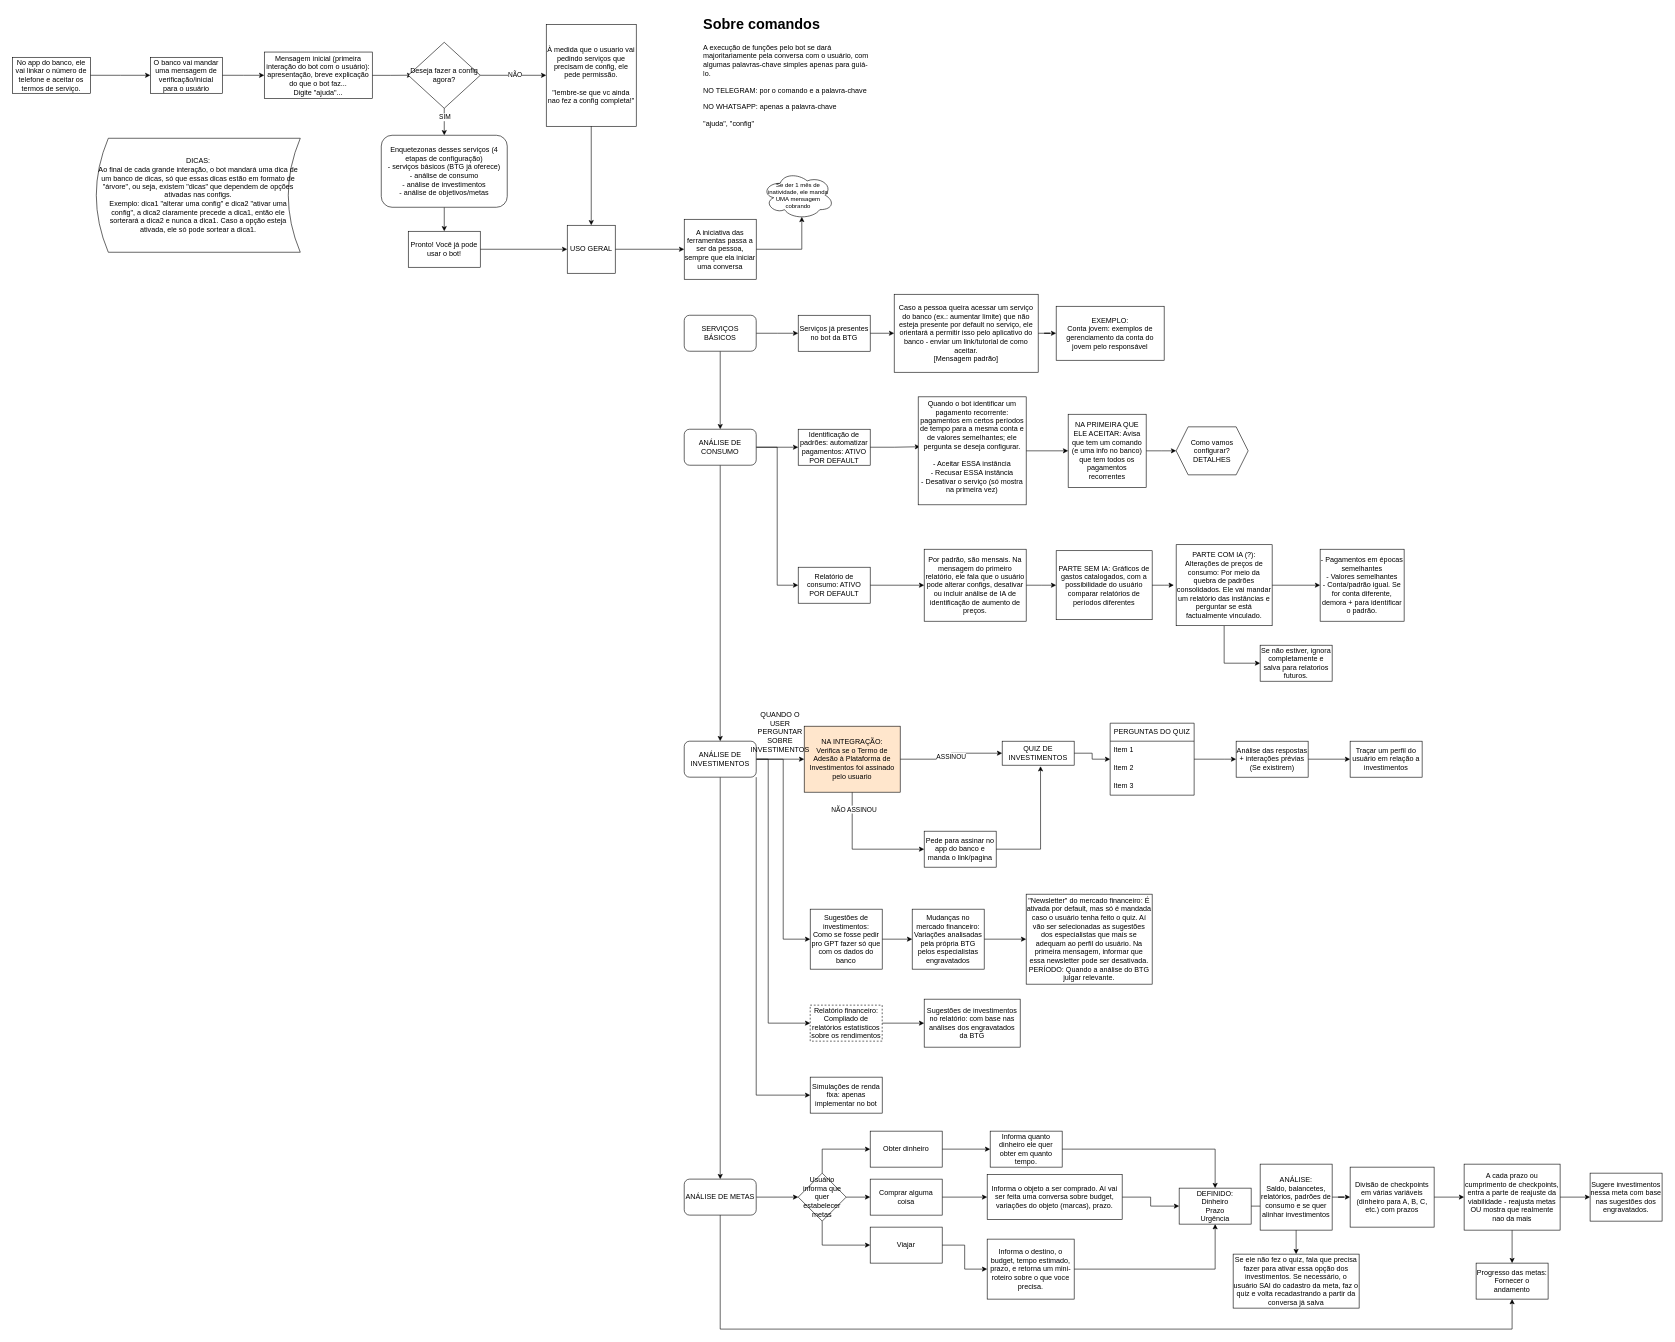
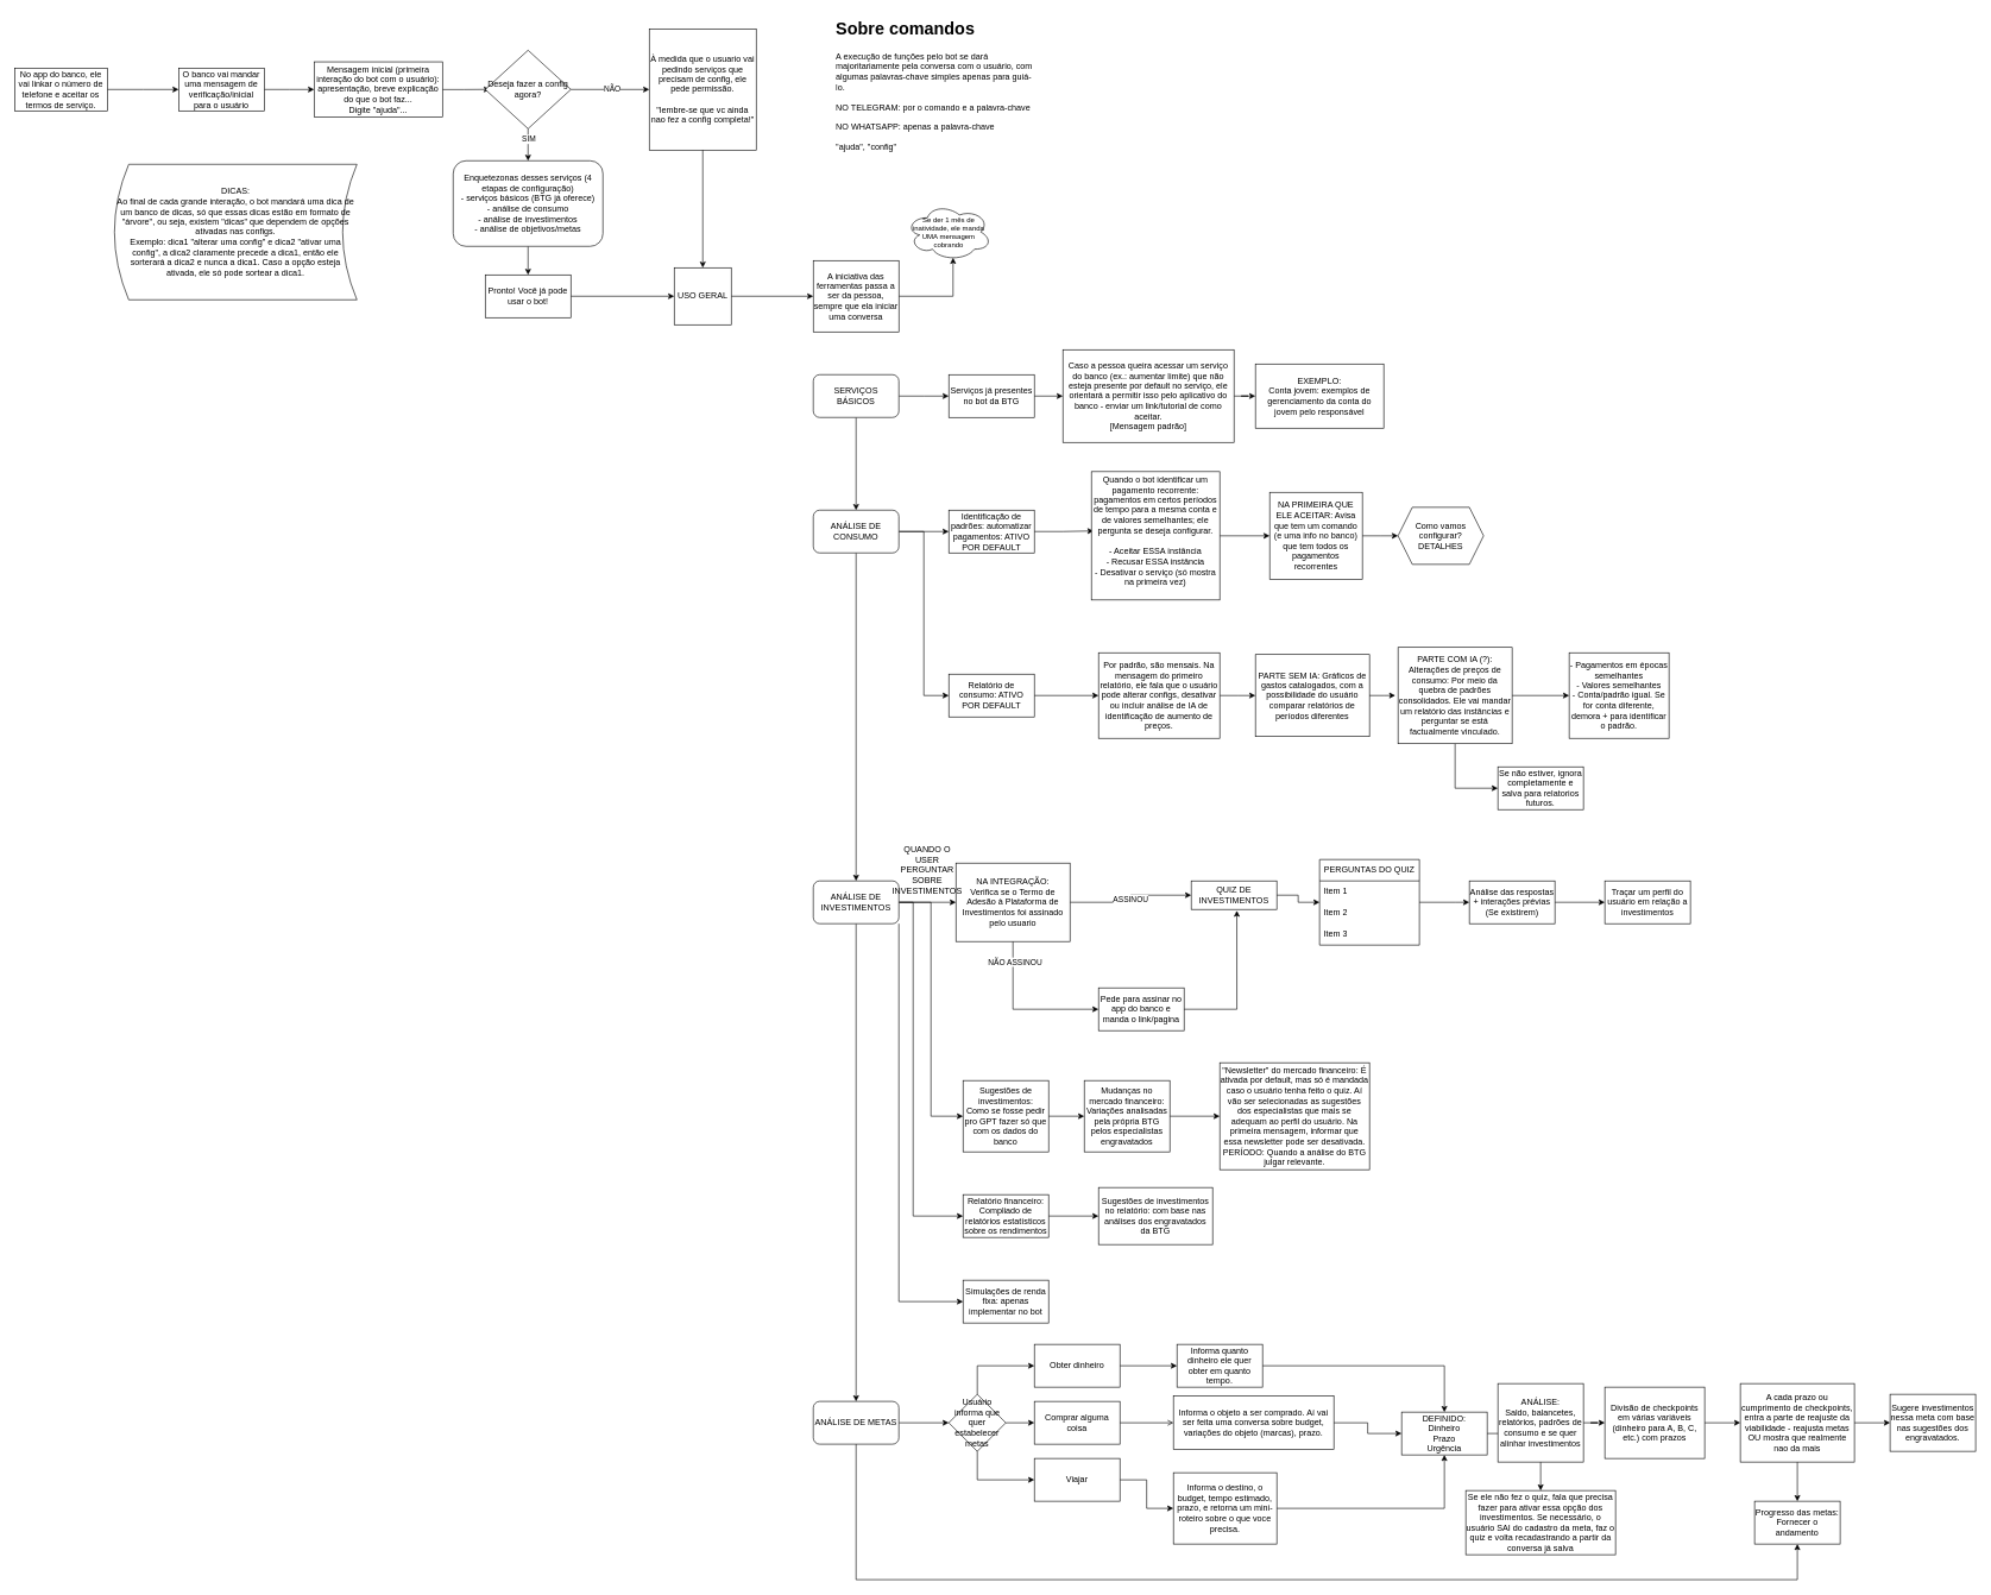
- <mxCell id="69" value="NA INTEGRAÇÃO:&lt;br&gt;Verifica se o&amp;nbsp;Termo de Adesão à Plataforma de Investimentos foi assinado pelo usuario" style="rounded=0;whiteSpace=wrap;html=1;fillColor=#ffe6cc;" vertex="1" parent="1"><mxGeometry x="1340" y="1210" width="160" height="110" as="geometry" /></mxCell>
+ <mxCell id="69" value="NA INTEGRAÇÃO:&lt;br&gt;Verifica se o&amp;nbsp;Termo de Adesão à Plataforma de Investimentos foi assinado pelo usuario" style="rounded=0;whiteSpace=wrap;html=1;" vertex="1" parent="1"><mxGeometry x="1340" y="1210" width="160" height="110" as="geometry" /></mxCell>
- <mxCell id="89" value="Relatório financeiro: Compliado de relatórios estatísticos sobre os rendimentos" style="rounded=0;whiteSpace=wrap;html=1;dashed=1;" vertex="1" parent="1"><mxGeometry x="1350" y="1675" width="120" height="60" as="geometry" /></mxCell>
+ <mxCell id="89" value="Relatório financeiro: Compliado de relatórios estatísticos sobre os rendimentos" style="rounded=0;whiteSpace=wrap;html=1;" vertex="1" parent="1"><mxGeometry x="1350" y="1675" width="120" height="60" as="geometry" /></mxCell>
- <mxCell id="98" style="edgeStyle=orthogonalEdgeStyle;rounded=0;orthogonalLoop=1;jettySize=auto;html=1;" edge="1" parent="1" source="99" target="105"><mxGeometry relative="1" as="geometry" /></mxCell>
+ <mxCell id="98" style="edgeStyle=orthogonalEdgeStyle;rounded=0;orthogonalLoop=1;jettySize=auto;html=1;endArrow=open;" edge="1" parent="1" source="99" target="105"><mxGeometry relative="1" as="geometry" /></mxCell>
